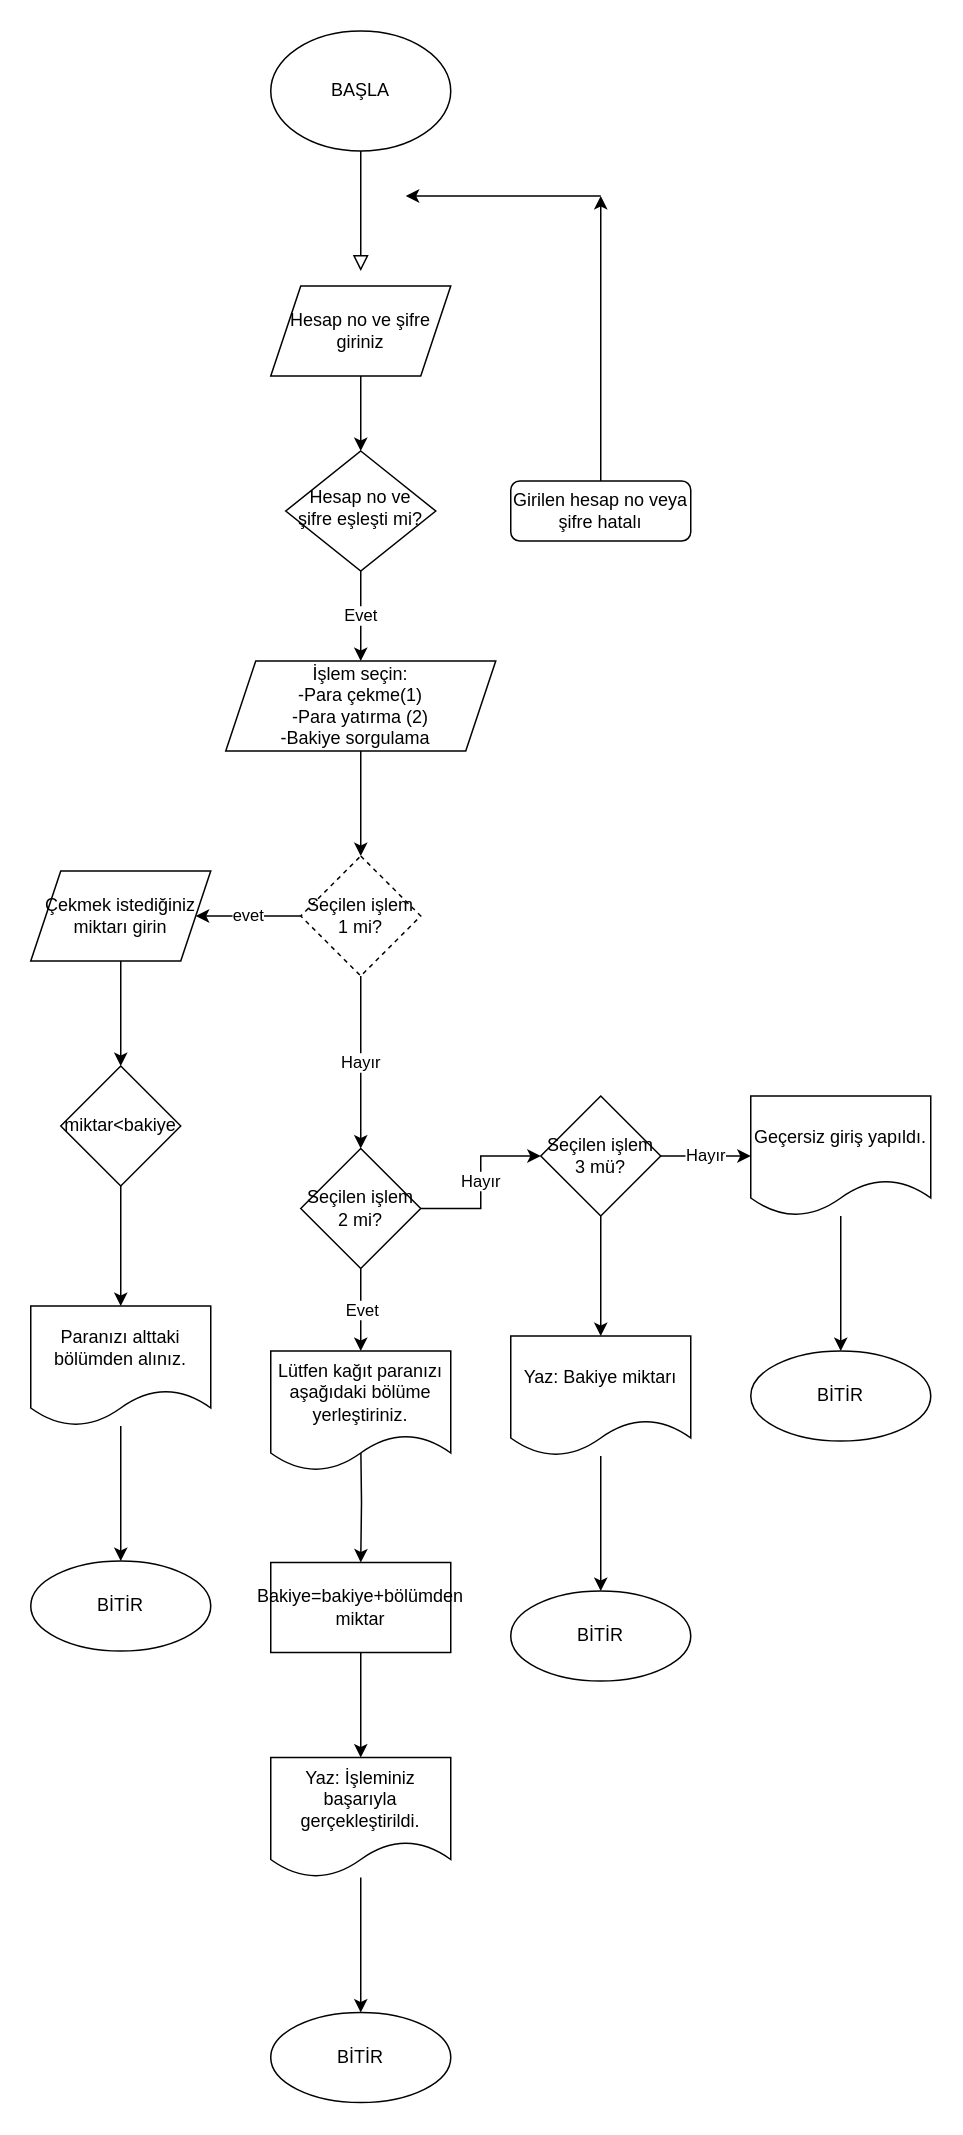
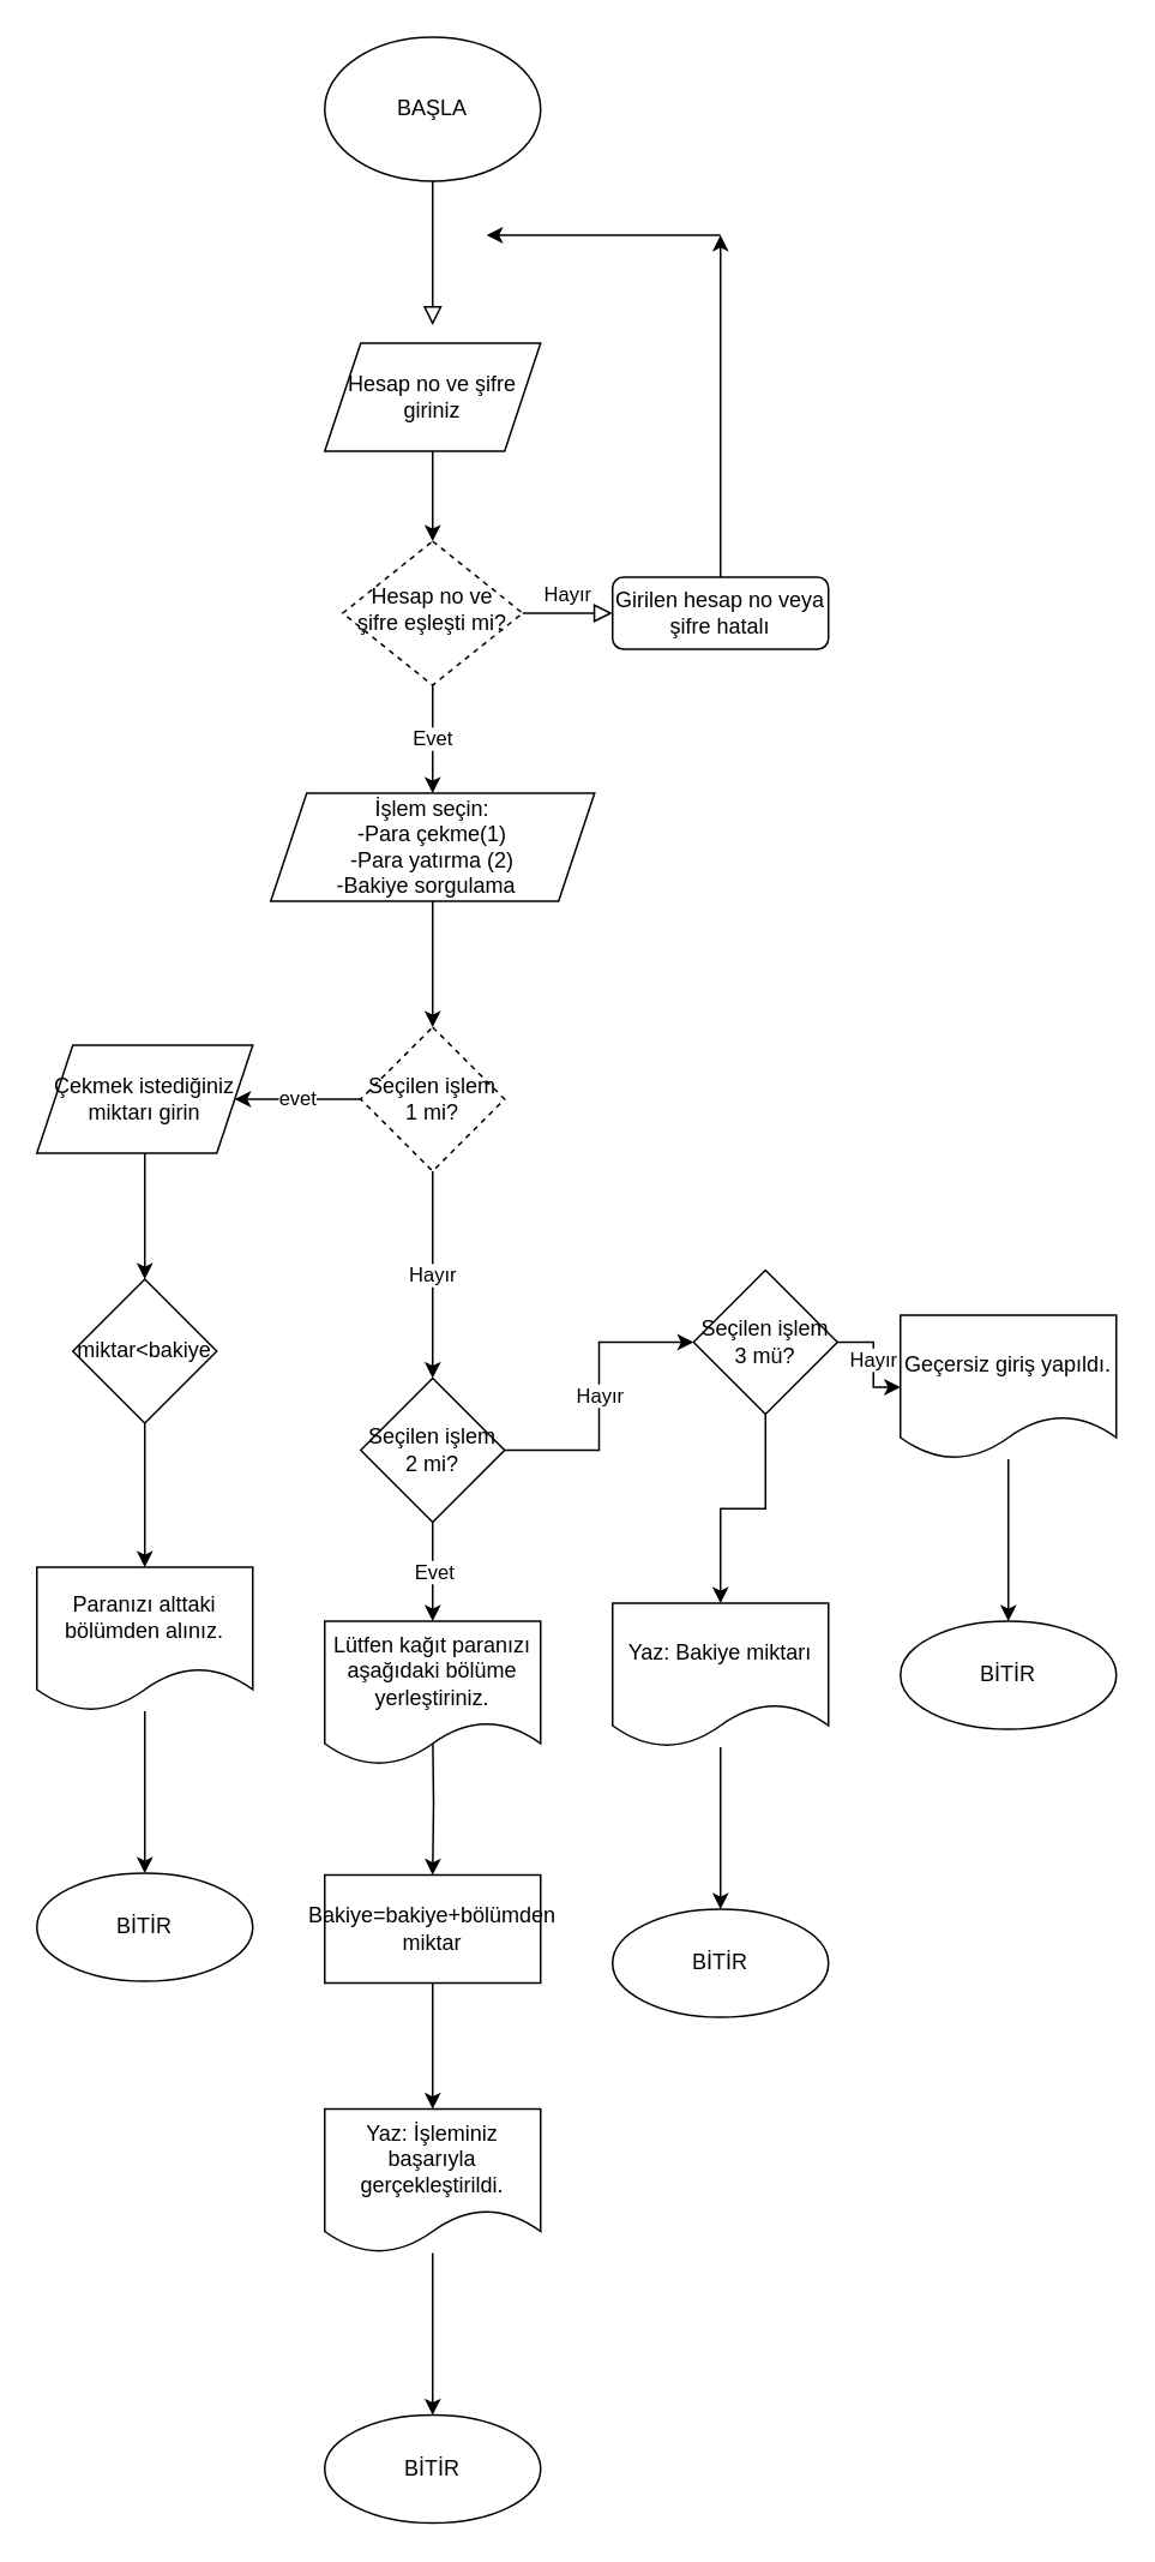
- <mxCell id="5" value="Hesap no ve şifre eşleşti mi?" style="rhombus;whiteSpace=wrap;html=1;shadow=0;fontFamily=Helvetica;fontSize=12;align=center;strokeWidth=1;spacing=6;spacingTop=-4;" parent="1" vertex="1"><mxGeometry x="190" y="300" width="100" height="80" as="geometry" /></mxCell>
+ <mxCell id="5" value="Hesap no ve şifre eşleşti mi?" style="rhombus;whiteSpace=wrap;html=1;shadow=0;fontFamily=Helvetica;fontSize=12;align=center;strokeWidth=1;spacing=6;spacingTop=-4;dashed=1;" parent="1" vertex="1"><mxGeometry x="190" y="300" width="100" height="80" as="geometry" /></mxCell>
+ <mxCell id="3" value="Hayır" style="edgeStyle=orthogonalEdgeStyle;rounded=0;html=1;jettySize=auto;orthogonalLoop=1;fontSize=11;endArrow=block;endFill=0;endSize=8;strokeWidth=1;shadow=0;labelBackgroundColor=none;" parent="1" source="5" target="7" edge="1"><mxGeometry y="10" relative="1" as="geometry"><mxPoint as="offset" /></mxGeometry></mxCell>
- <mxCell id="23" value="Seçilen işlem 3 mü?" style="rhombus;whiteSpace=wrap;html=1;" parent="1" vertex="1"><mxGeometry x="360" y="730" width="80" height="80" as="geometry" /></mxCell>
+ <mxCell id="23" value="Seçilen işlem 3 mü?" style="rhombus;whiteSpace=wrap;html=1;" parent="1" vertex="1"><mxGeometry x="385" y="705" width="80" height="80" as="geometry" /></mxCell>
